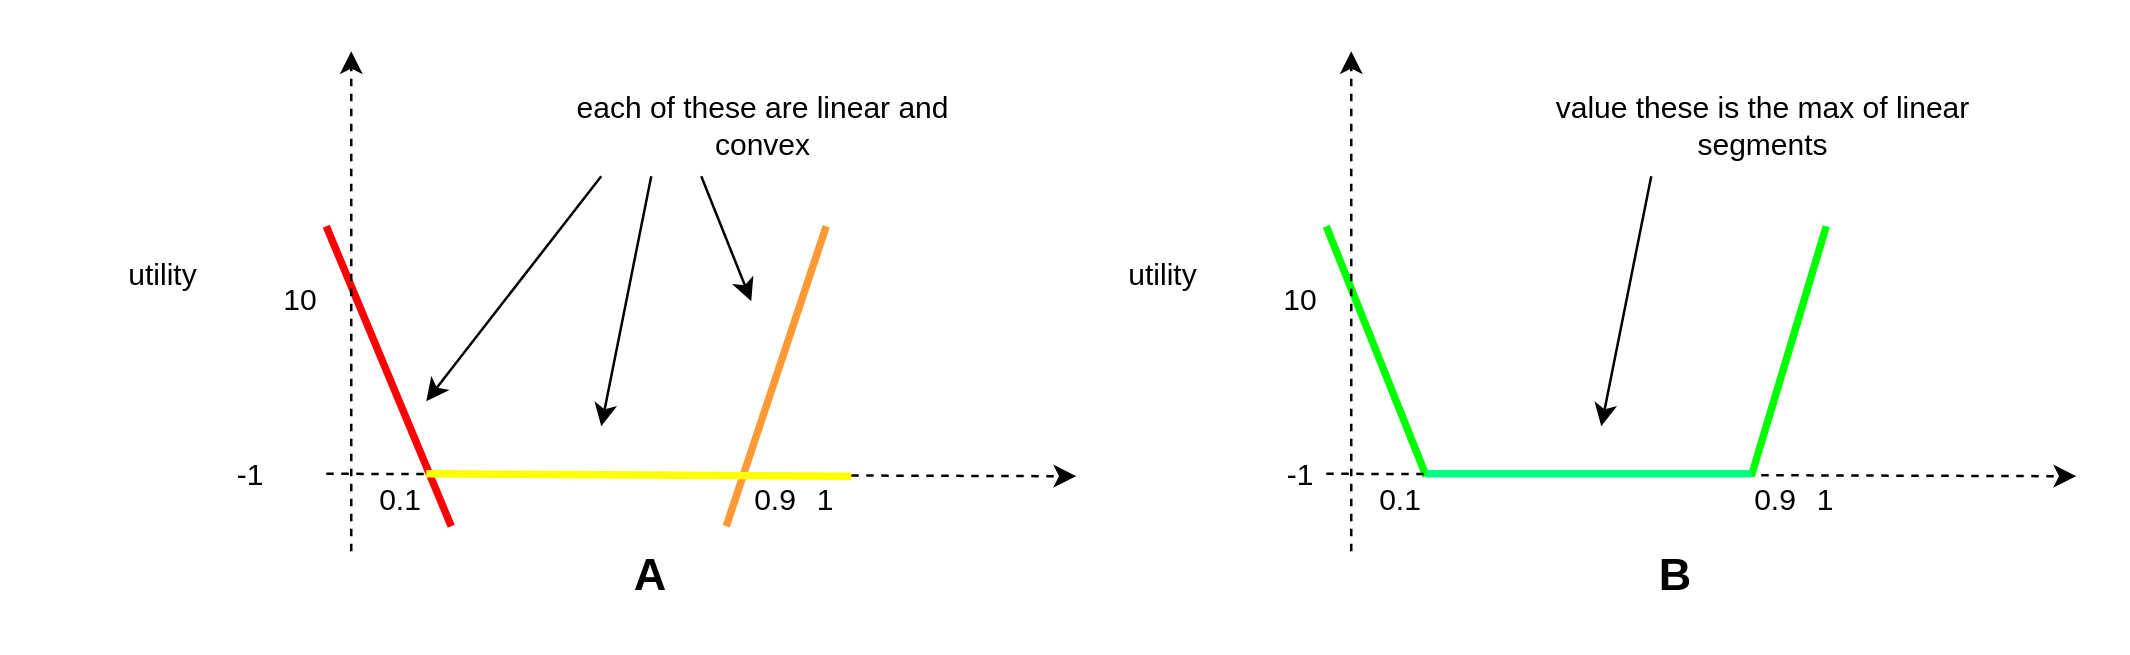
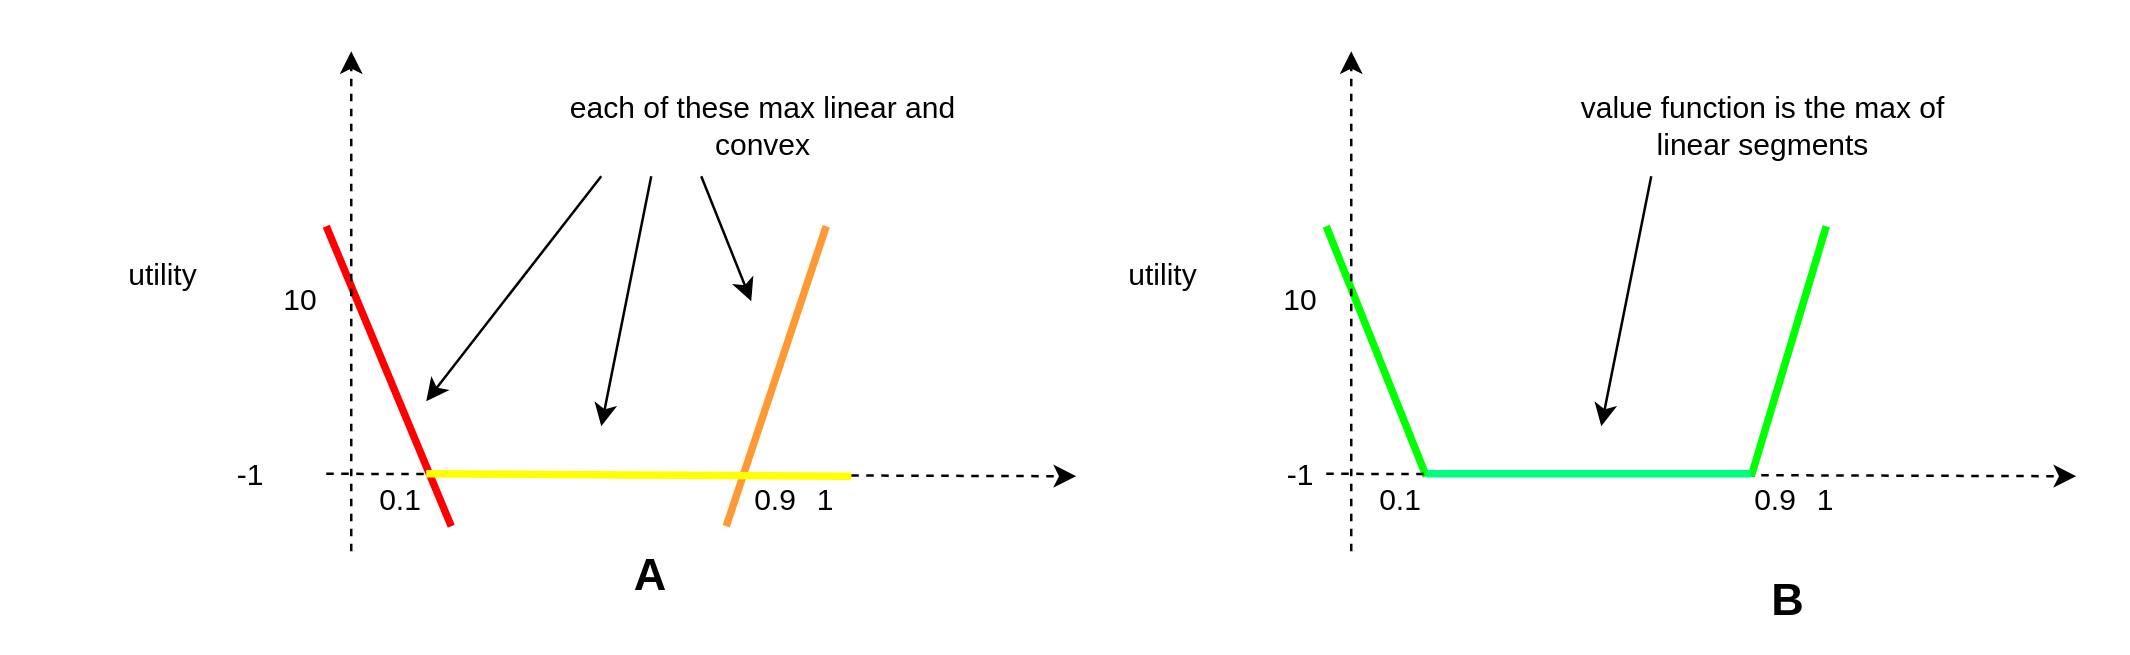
- <mxCell id="16" value="each of these are linear and convex" style="text;html=1;strokeColor=none;fillColor=none;align=center;verticalAlign=middle;whiteSpace=wrap;rounded=0;" vertex="1" parent="1"><mxGeometry x="220" y="40" width="170" height="20" as="geometry" /></mxCell>
+ <mxCell id="16" value="each of these max linear and convex" style="text;html=1;strokeColor=none;fillColor=none;align=center;verticalAlign=middle;whiteSpace=wrap;rounded=0;" vertex="1" parent="1"><mxGeometry x="220" y="40" width="170" height="20" as="geometry" /></mxCell>
- <mxCell id="29" value="value these is the max of linear segments" style="text;html=1;strokeColor=none;fillColor=none;align=center;verticalAlign=middle;whiteSpace=wrap;rounded=0;" vertex="1" parent="1"><mxGeometry x="620" y="40" width="170" height="20" as="geometry" /></mxCell>
+ <mxCell id="29" value="value function is the max of linear segments" style="text;html=1;strokeColor=none;fillColor=none;align=center;verticalAlign=middle;whiteSpace=wrap;rounded=0;" vertex="1" parent="1"><mxGeometry x="620" y="40" width="170" height="20" as="geometry" /></mxCell>
- <mxCell id="31" value="&lt;b&gt;&lt;font style=&quot;font-size: 18px&quot;&gt;B&lt;/font&gt;&lt;/b&gt;" style="text;html=1;strokeColor=none;fillColor=none;align=center;verticalAlign=middle;whiteSpace=wrap;rounded=0;" vertex="1" parent="1"><mxGeometry x="650" y="220" width="40" height="20" as="geometry" /></mxCell>
+ <mxCell id="31" value="&lt;b&gt;&lt;font style=&quot;font-size: 18px&quot;&gt;B&lt;/font&gt;&lt;/b&gt;" style="text;html=1;strokeColor=none;fillColor=none;align=center;verticalAlign=middle;whiteSpace=wrap;rounded=0;" vertex="1" parent="1"><mxGeometry x="695" y="230" width="40" height="20" as="geometry" /></mxCell>
